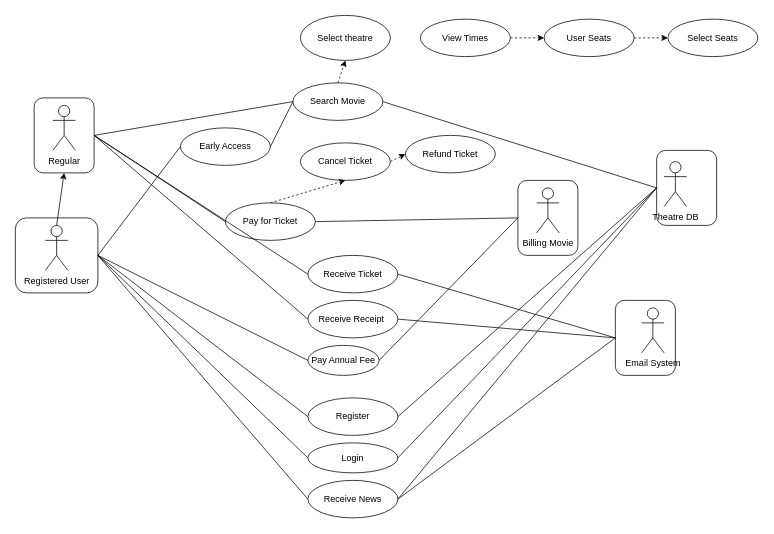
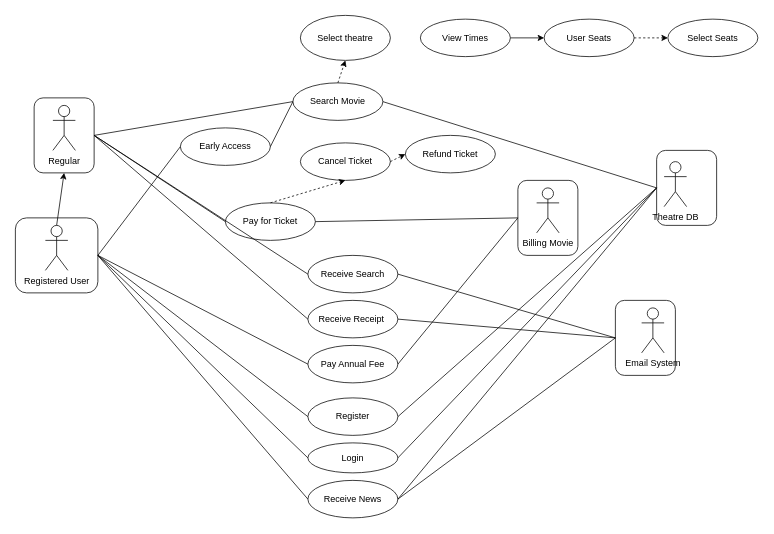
- <mxCell id="12" style="edgeStyle=orthogonalEdgeStyle;rounded=0;orthogonalLoop=1;jettySize=auto;html=1;exitX=1;exitY=0.5;exitDx=0;exitDy=0;entryX=0;entryY=0.5;entryDx=0;entryDy=0;dashed=1;" edge="1" parent="1" source="13" target="14"><mxGeometry relative="1" as="geometry" /></mxCell>
+ <mxCell id="12" style="edgeStyle=orthogonalEdgeStyle;rounded=0;orthogonalLoop=1;jettySize=auto;html=1;exitX=1;exitY=0.5;exitDx=0;exitDy=0;entryX=0;entryY=0.5;entryDx=0;entryDy=0;dashed=0;" edge="1" parent="1" source="13" target="14"><mxGeometry relative="1" as="geometry" /></mxCell>
- <mxCell id="10" value="Receive Ticket" style="ellipse;whiteSpace=wrap;html=1;" vertex="1" parent="1"><mxGeometry x="410" y="340" width="120" height="50" as="geometry" /></mxCell>
+ <mxCell id="10" value="Receive Search" style="ellipse;whiteSpace=wrap;html=1;" vertex="1" parent="1"><mxGeometry x="410" y="340" width="120" height="50" as="geometry" /></mxCell>
- <mxCell id="23" value="Pay Annual Fee" style="ellipse;whiteSpace=wrap;html=1;" vertex="1" parent="1"><mxGeometry x="410" y="460" width="95" height="40" as="geometry" /></mxCell>
+ <mxCell id="23" value="Pay Annual Fee" style="ellipse;whiteSpace=wrap;html=1;" vertex="1" parent="1"><mxGeometry x="410" y="460" width="120" height="50" as="geometry" /></mxCell>
